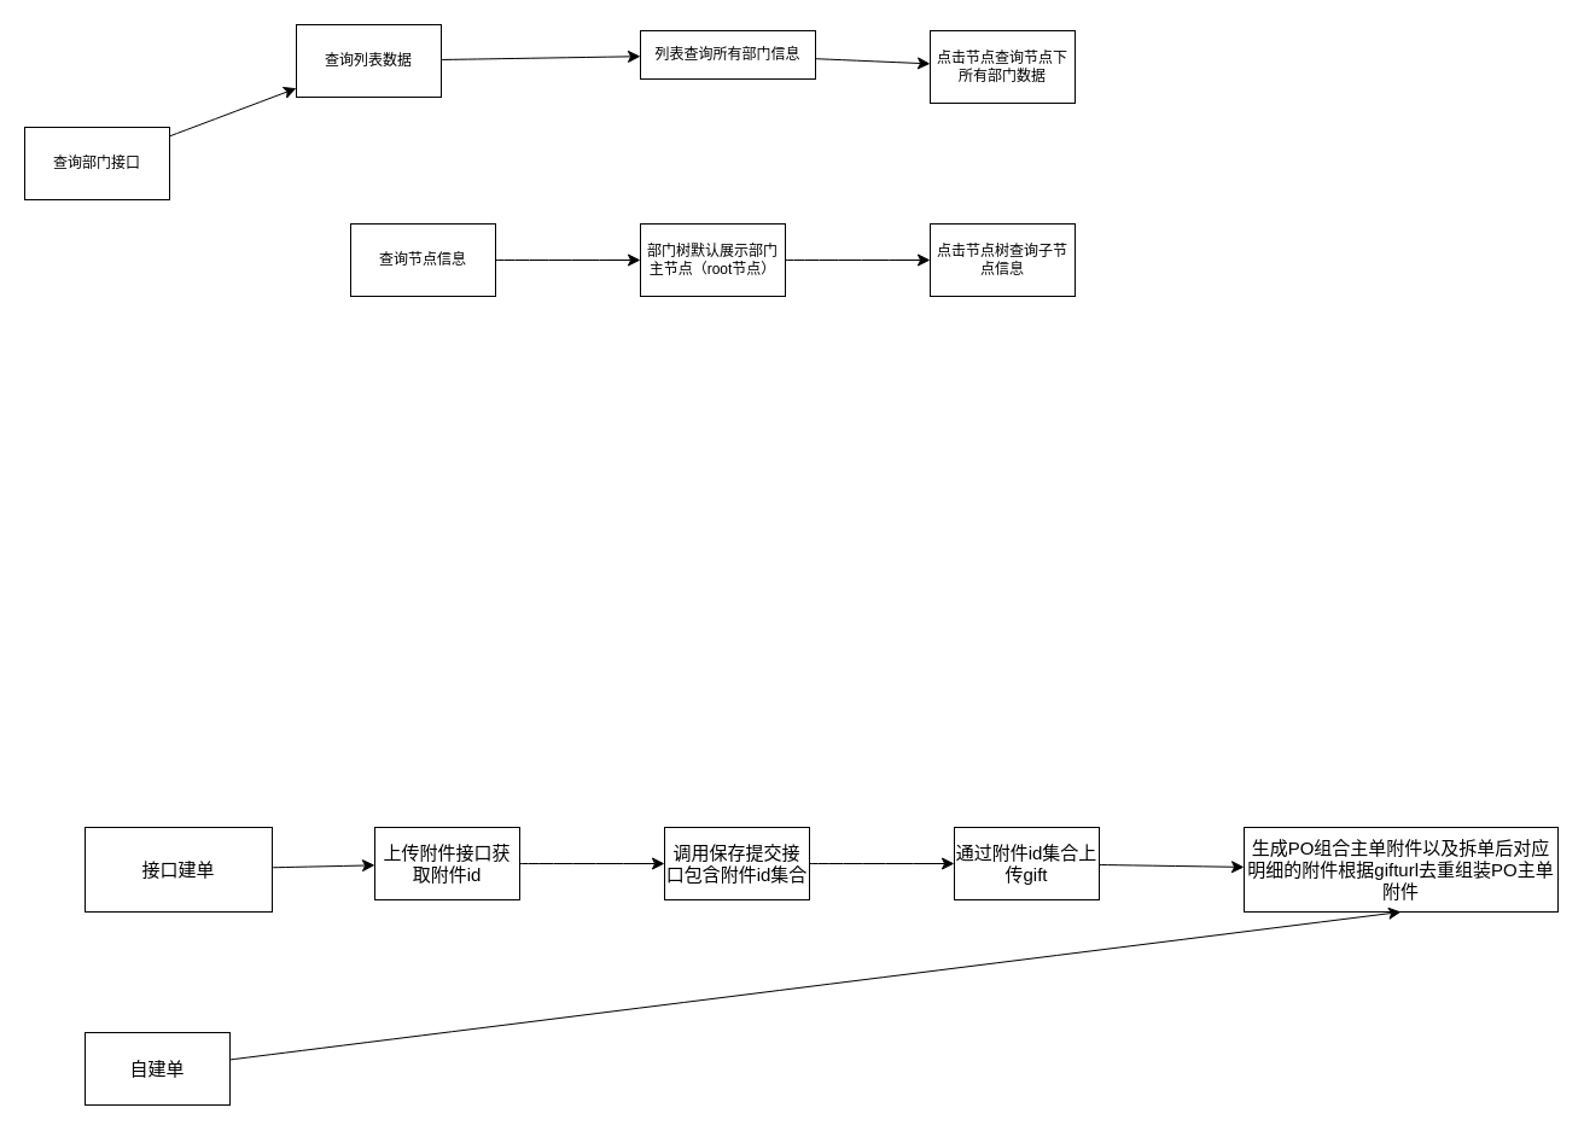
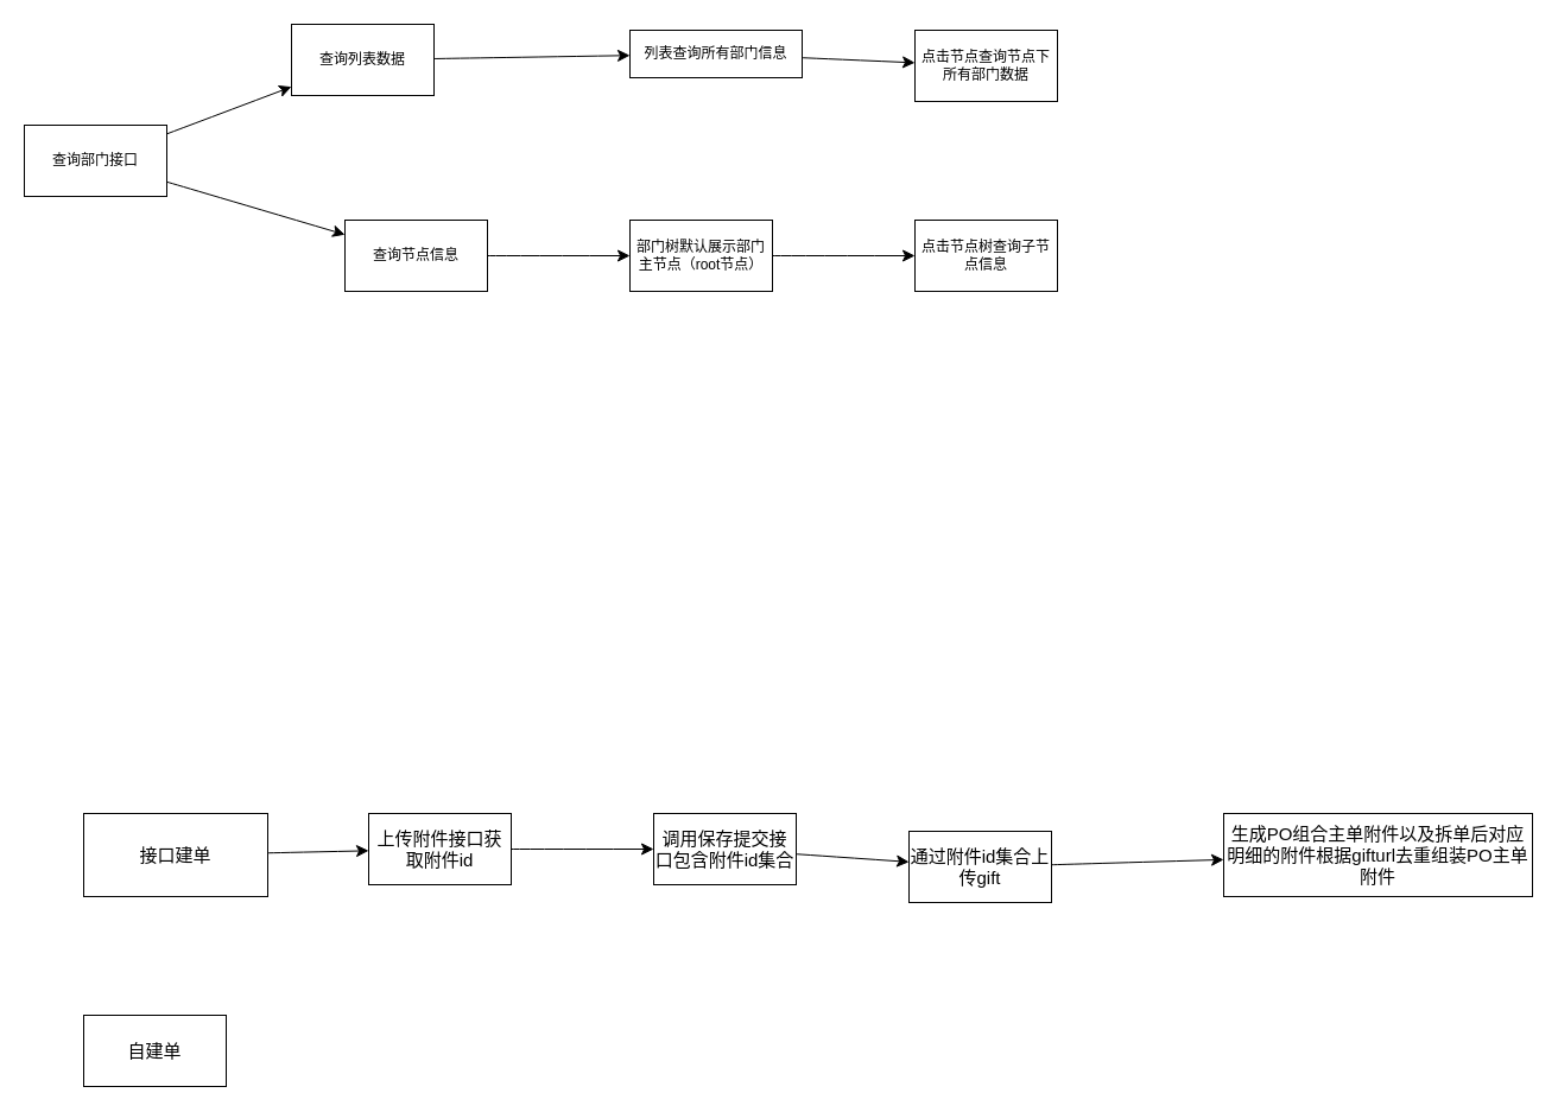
+ <mxCell id="3" value="" style="edgeStyle=none;curved=1;rounded=0;orthogonalLoop=1;jettySize=auto;html=1;fontSize=12;startSize=8;endSize=8;" edge="1" parent="1" source="4" target="8"><mxGeometry relative="1" as="geometry" /></mxCell>
- <mxCell id="22" value="&lt;font style=&quot;font-size: 15px;&quot;&gt;通过附件id集合上传gift&lt;/font&gt;" style="rounded=0;whiteSpace=wrap;html=1;" vertex="1" parent="1"><mxGeometry x="790" y="685" width="120" height="60" as="geometry" /></mxCell>
+ <mxCell id="22" value="&lt;font style=&quot;font-size: 15px;&quot;&gt;通过附件id集合上传gift&lt;/font&gt;" style="rounded=0;whiteSpace=wrap;html=1;" vertex="1" parent="1"><mxGeometry x="765" y="700" width="120" height="60" as="geometry" /></mxCell>
- <mxCell id="24" style="edgeStyle=none;curved=1;rounded=0;orthogonalLoop=1;jettySize=auto;html=1;entryX=0.5;entryY=1;entryDx=0;entryDy=0;fontSize=12;startSize=8;endSize=8;" edge="1" parent="1" source="25" target="23"><mxGeometry relative="1" as="geometry" /></mxCell>
